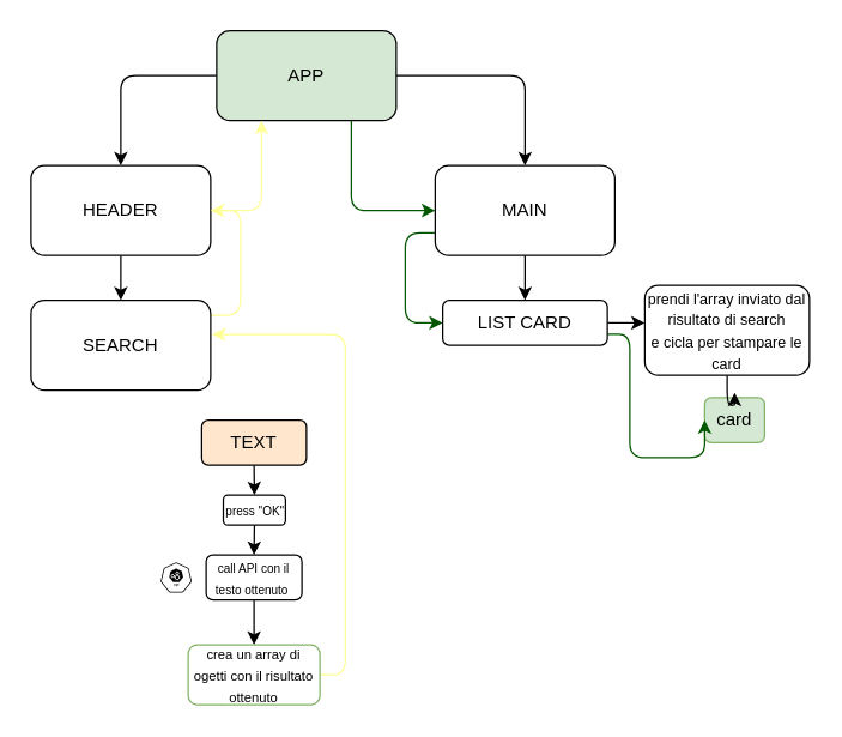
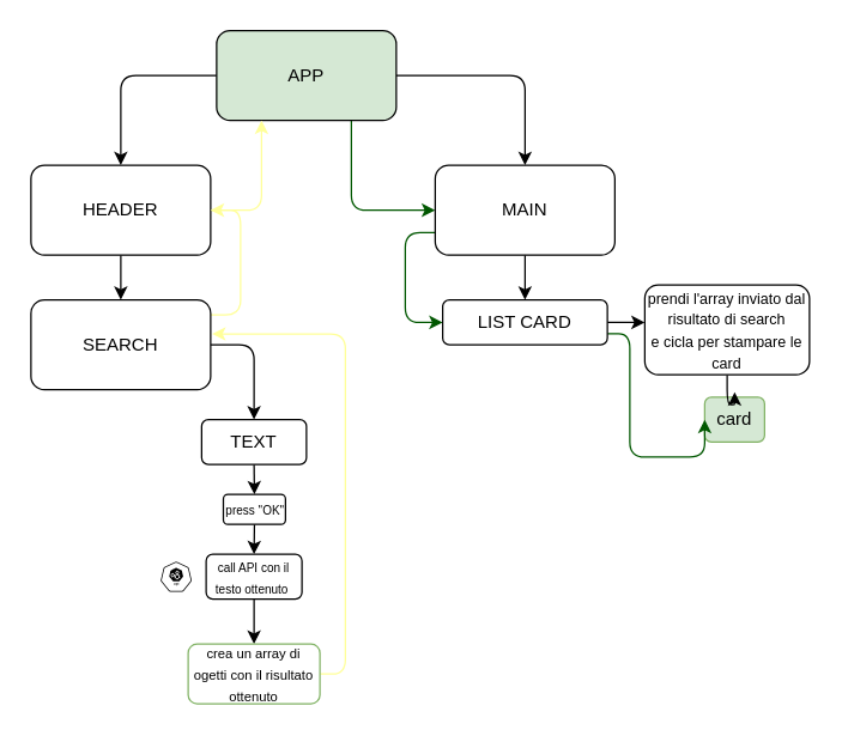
+ <mxCell id="12" style="edgeStyle=orthogonalEdgeStyle;orthogonalLoop=1;jettySize=auto;html=1;exitX=1;exitY=0.5;exitDx=0;exitDy=0;entryX=0.5;entryY=0;entryDx=0;entryDy=0;" parent="1" source="14" target="16" edge="1"><mxGeometry relative="1" as="geometry" /></mxCell>
- <mxCell id="16" value="TEXT" style="whiteSpace=wrap;html=1;rounded=1;fillColor=#ffe6cc;" parent="1" vertex="1"><mxGeometry x="134" y="280" width="70" height="30" as="geometry" /></mxCell>
+ <mxCell id="16" value="TEXT" style="whiteSpace=wrap;html=1;rounded=1;" parent="1" vertex="1"><mxGeometry x="134" y="280" width="70" height="30" as="geometry" /></mxCell>
